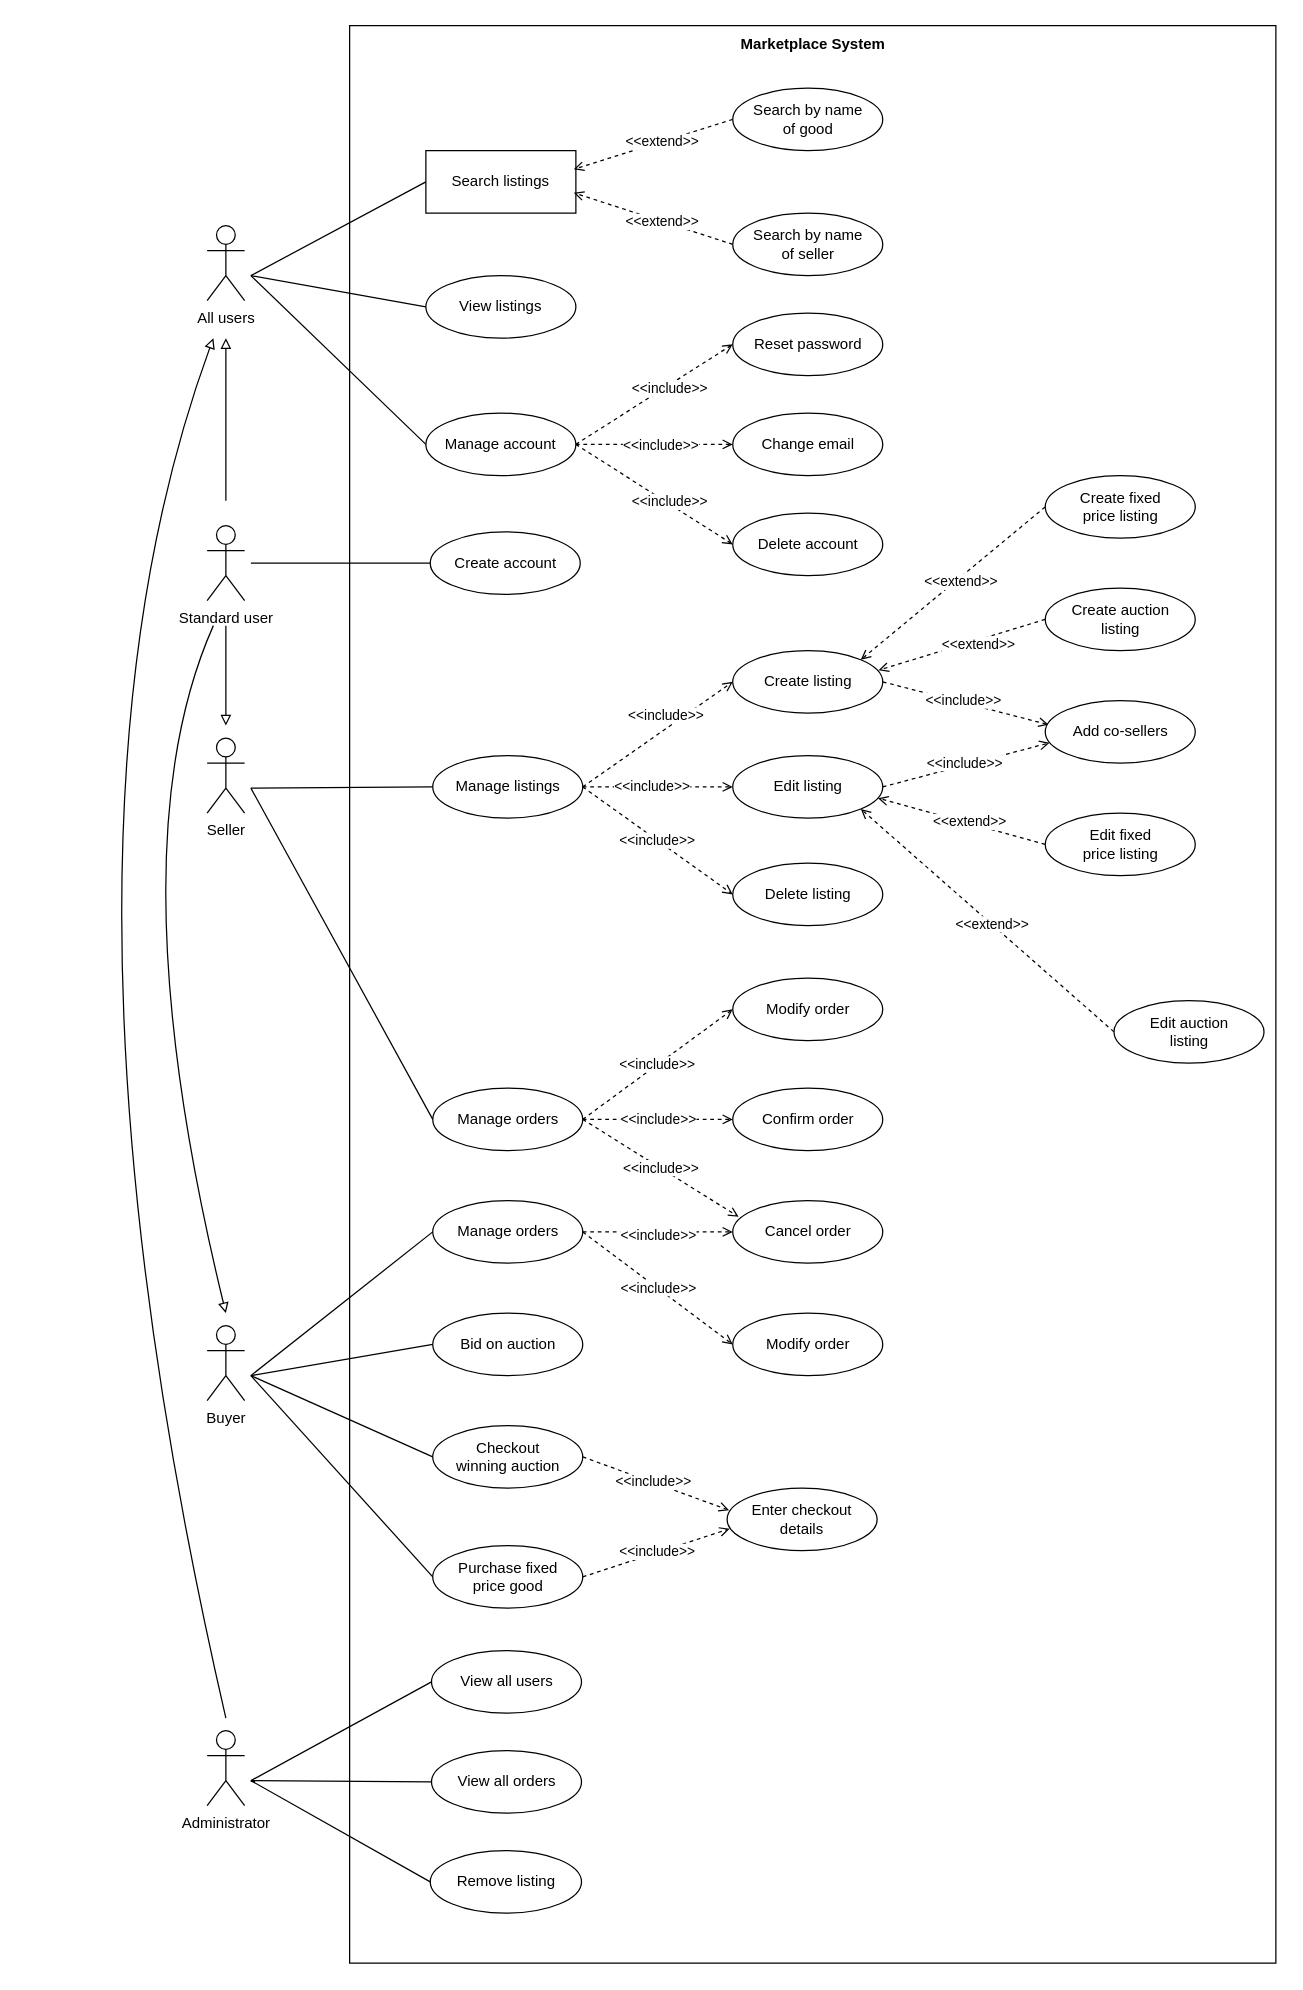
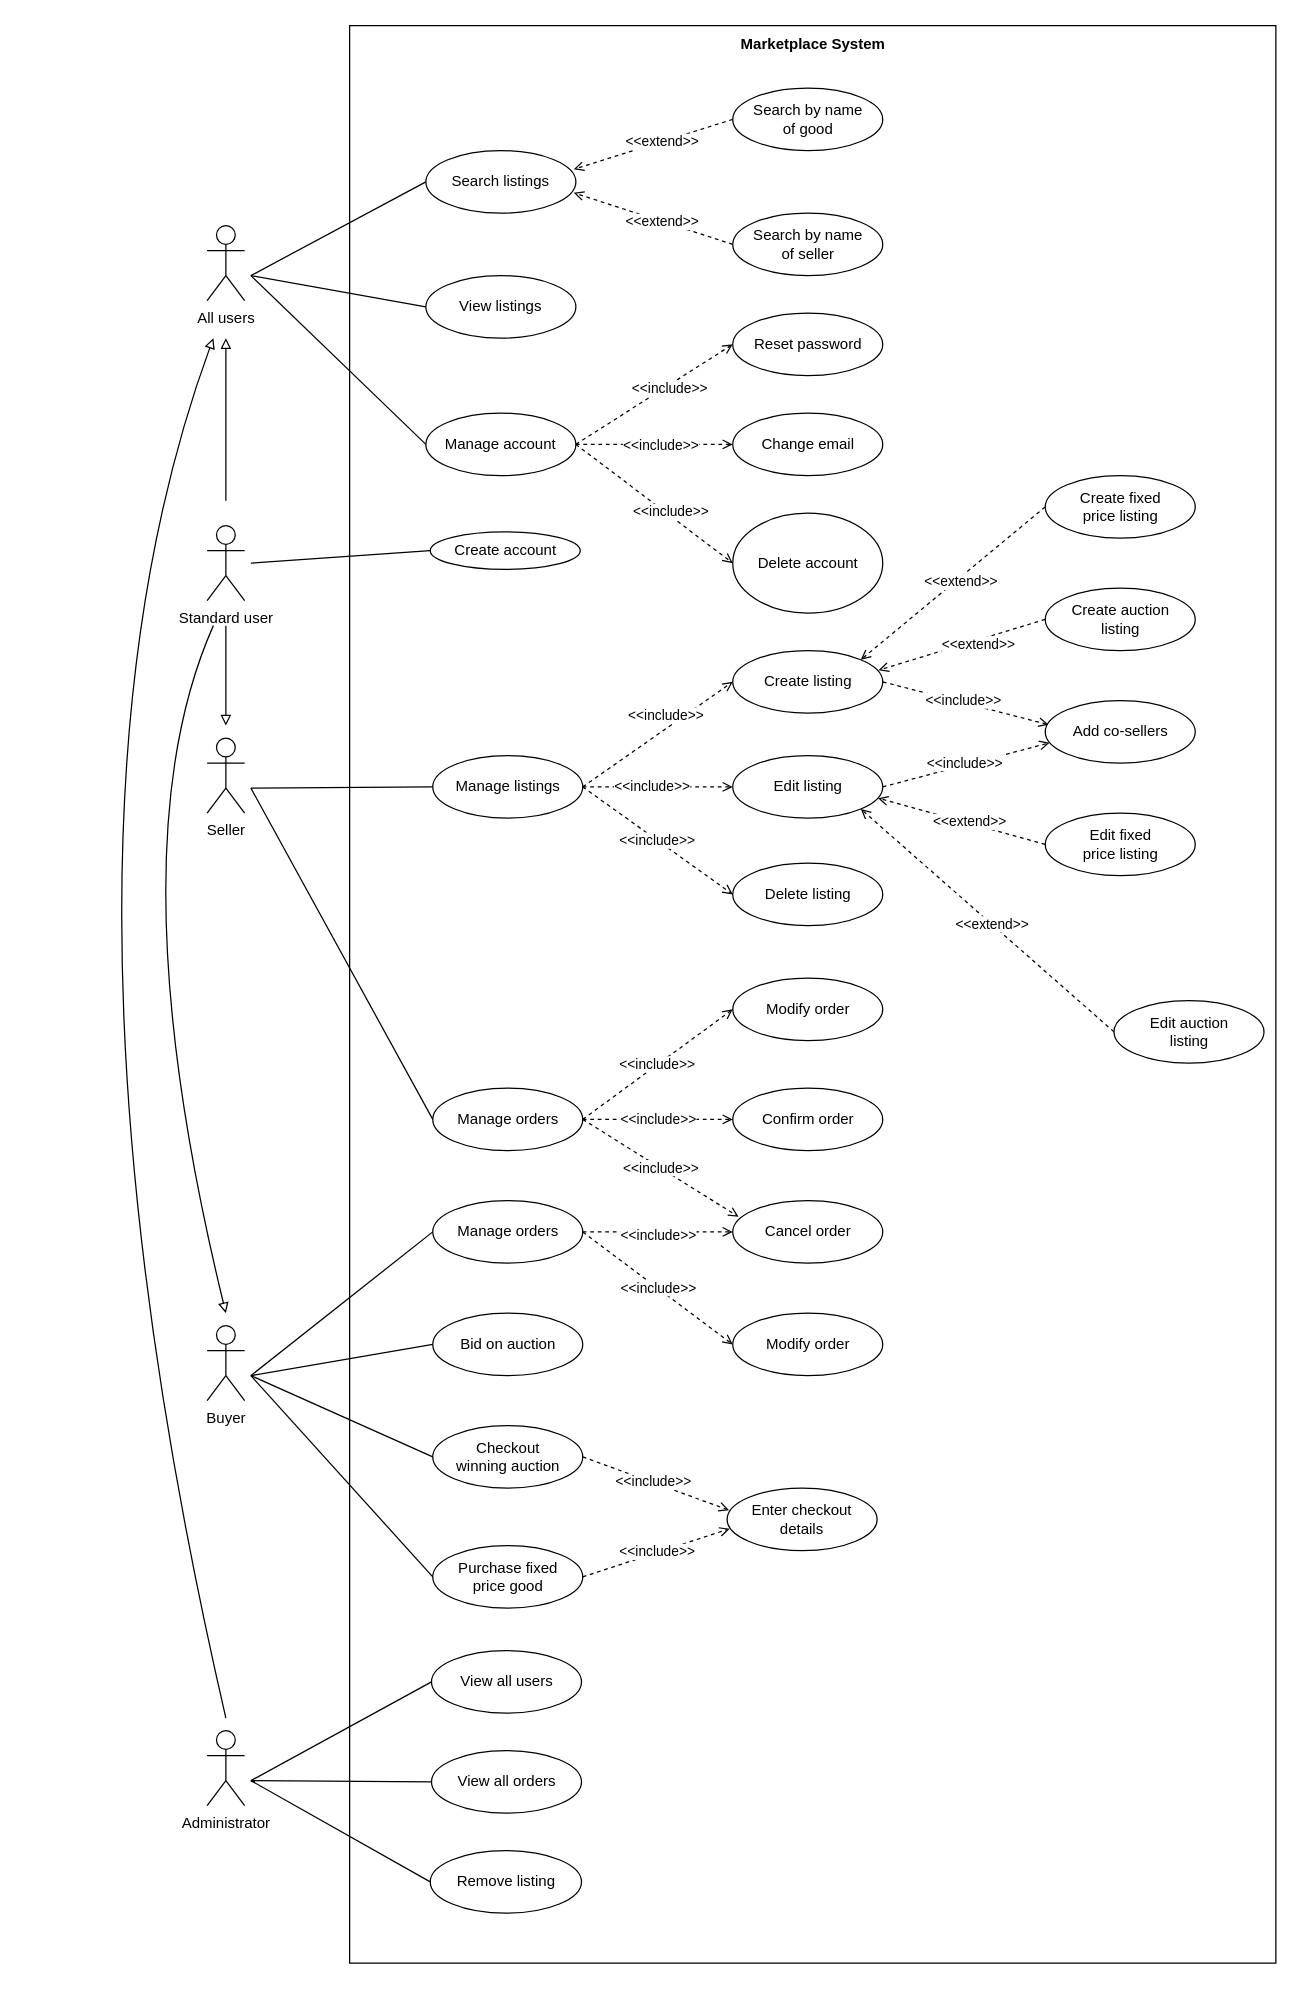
- <mxCell id="4" value="Search listings" style="whiteSpace=wrap;html=1;rounded=0;" vertex="1" parent="1"><mxGeometry x="340" y="120" width="120" height="50" as="geometry" /></mxCell>
+ <mxCell id="4" value="Search listings" style="ellipse;whiteSpace=wrap;html=1;" vertex="1" parent="1"><mxGeometry x="340" y="120" width="120" height="50" as="geometry" /></mxCell>
- <mxCell id="106" value="Delete account" style="ellipse;whiteSpace=wrap;html=1;" vertex="1" parent="1"><mxGeometry x="585.5" y="410" width="120" height="50" as="geometry" /></mxCell>
+ <mxCell id="106" value="Delete account" style="ellipse;whiteSpace=wrap;html=1;" vertex="1" parent="1"><mxGeometry x="585.5" y="410" width="120" height="80" as="geometry" /></mxCell>
- <mxCell id="35" value="Create account" style="ellipse;whiteSpace=wrap;html=1;" vertex="1" parent="1"><mxGeometry x="343.5" y="425" width="120" height="50" as="geometry" /></mxCell>
+ <mxCell id="35" value="Create account" style="ellipse;whiteSpace=wrap;html=1;" vertex="1" parent="1"><mxGeometry x="343.5" y="425" width="120" height="30" as="geometry" /></mxCell>
